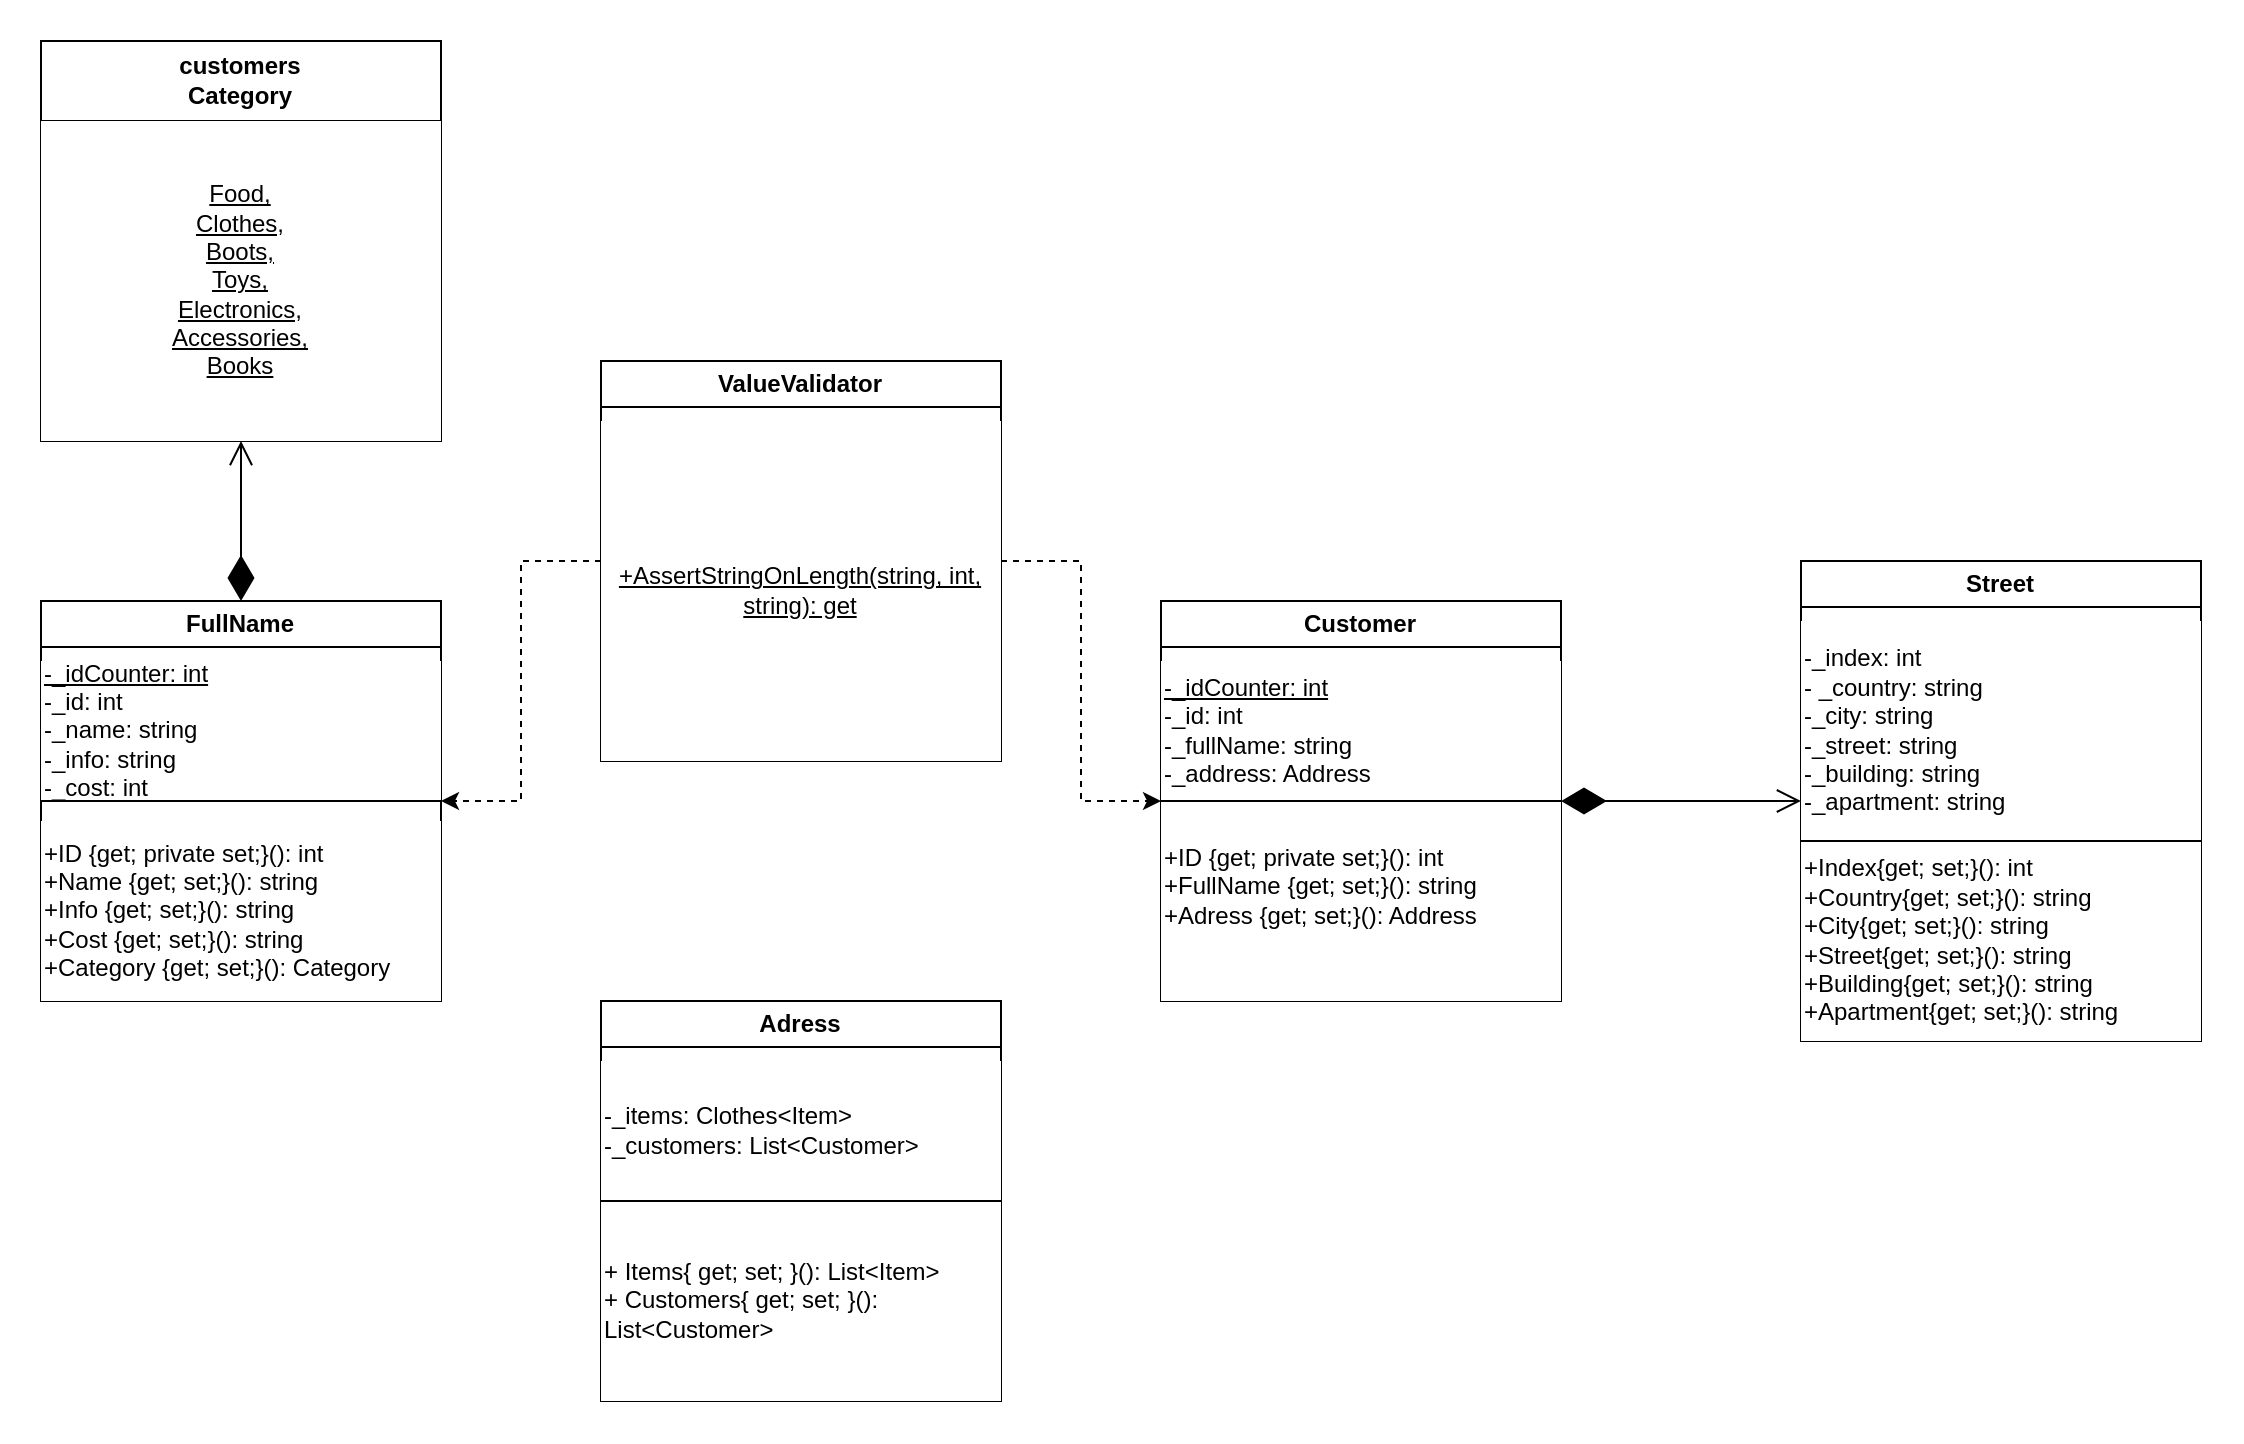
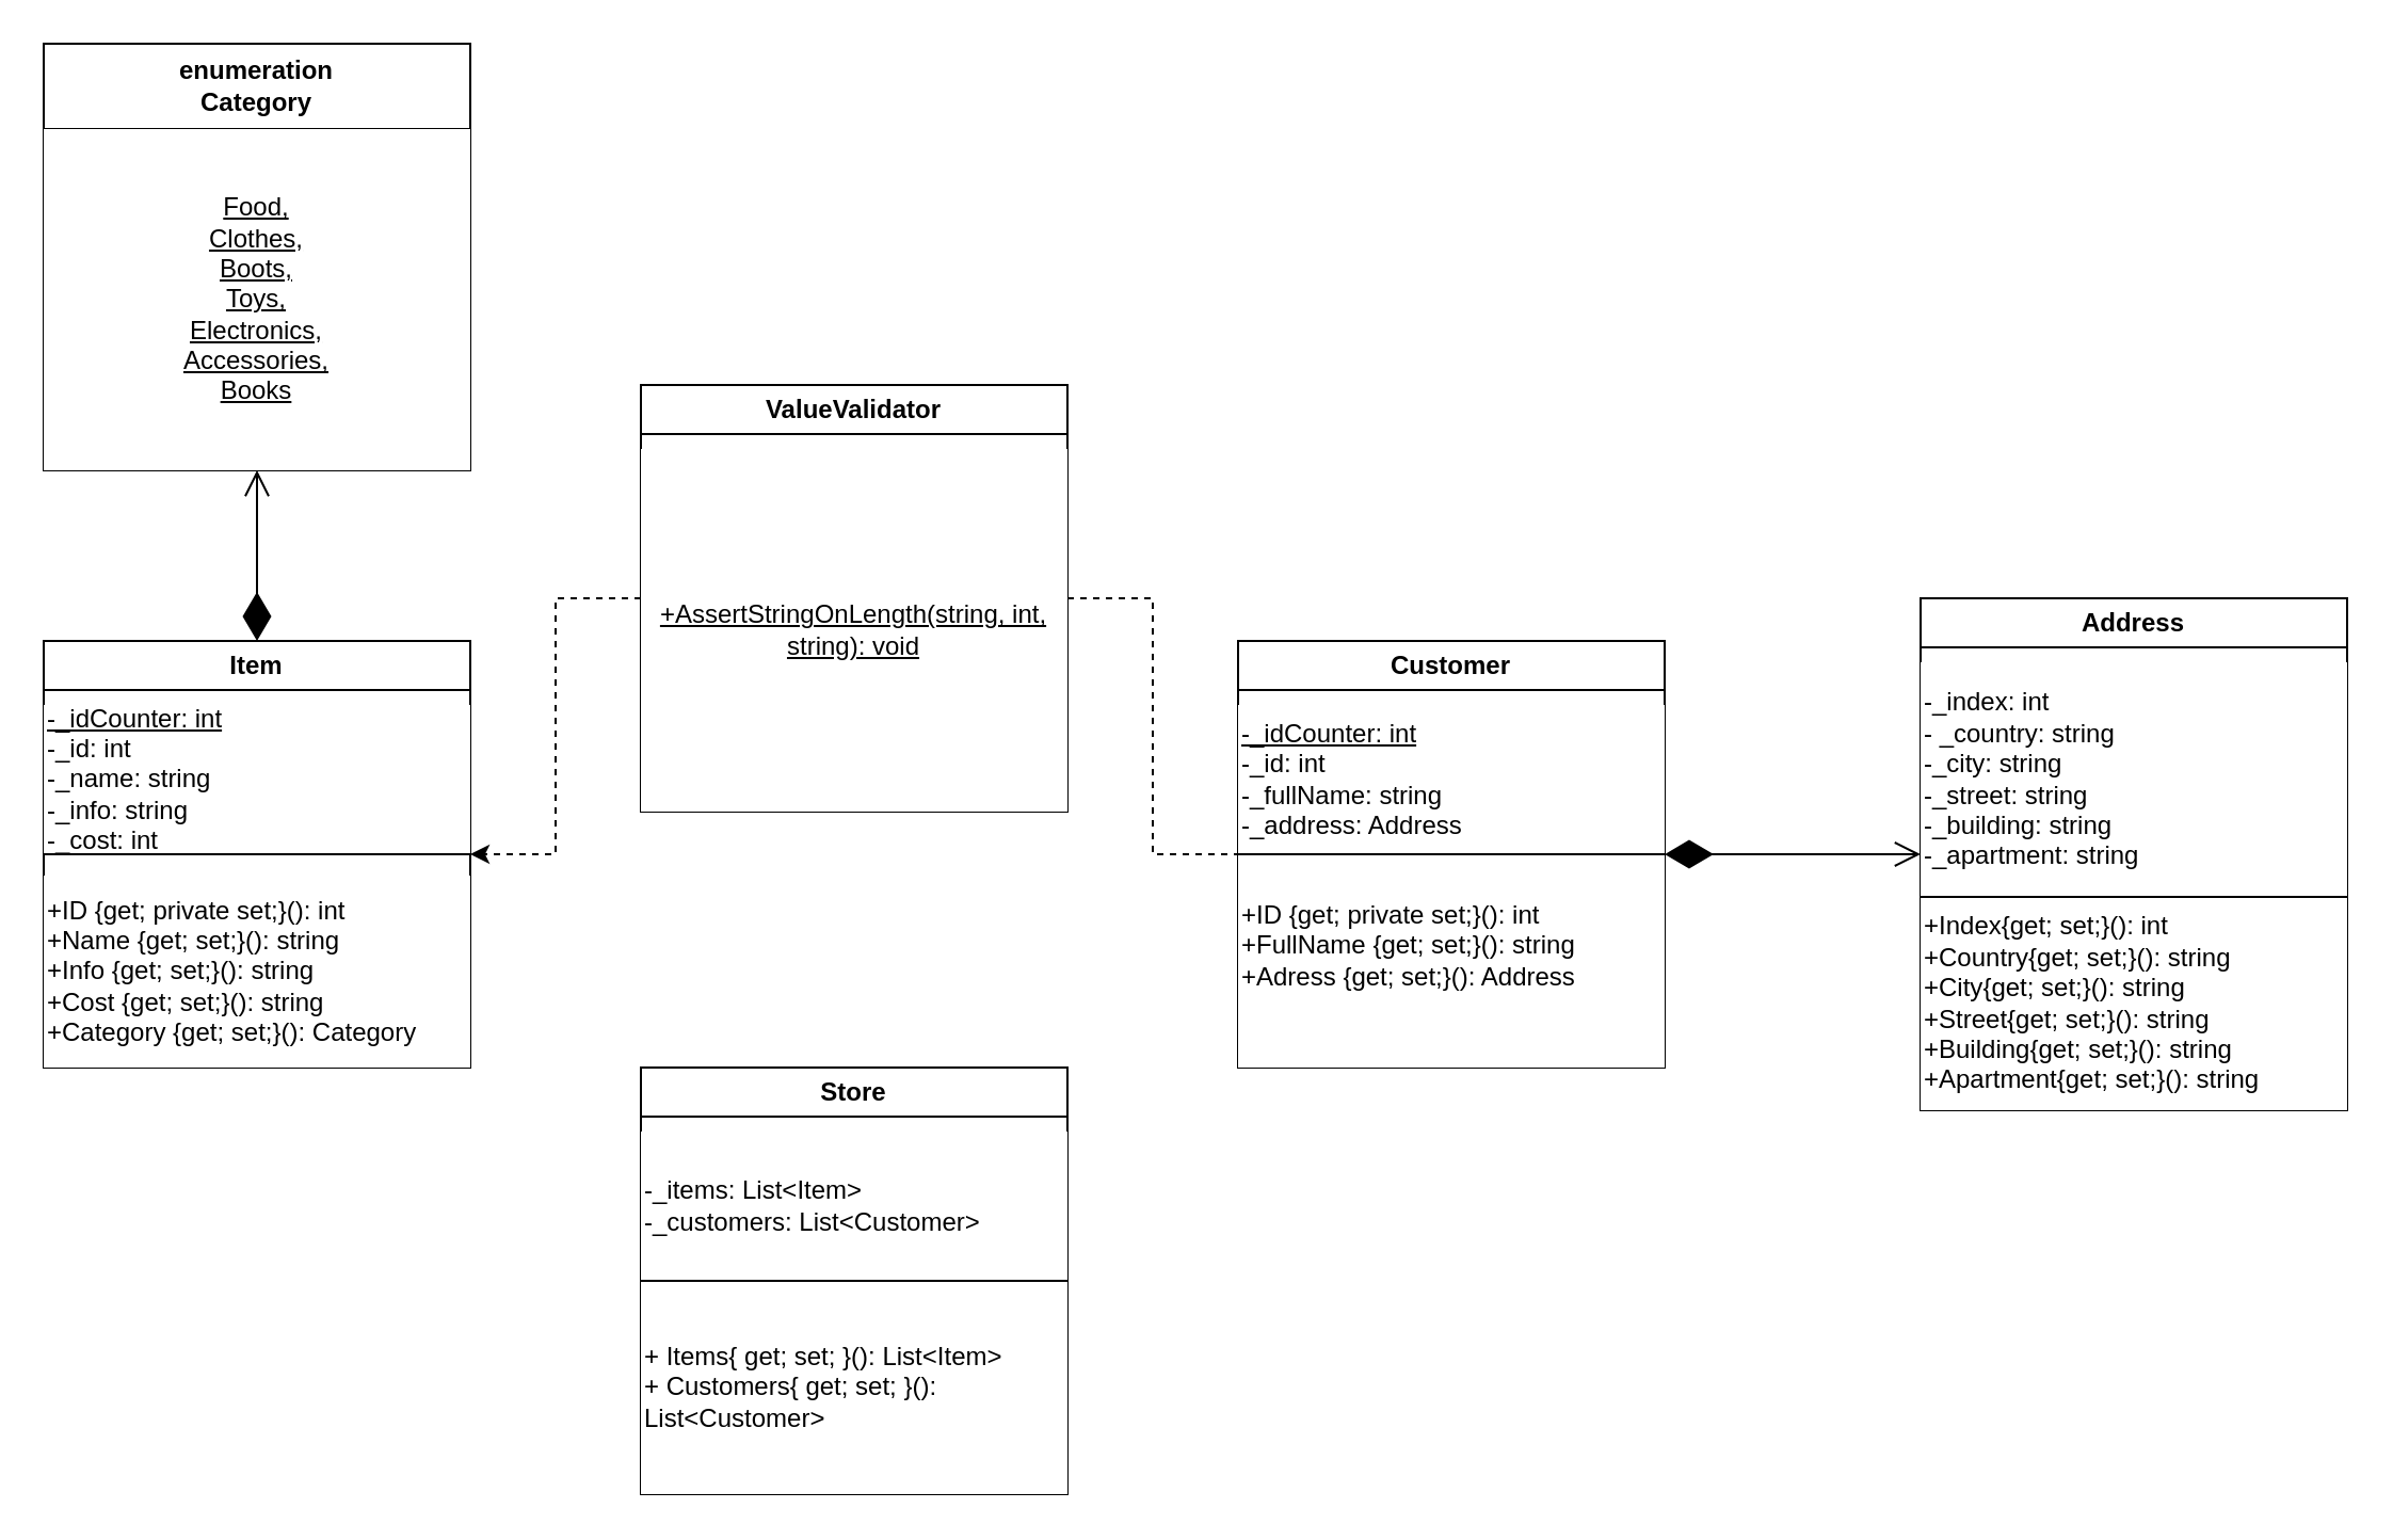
- <mxCell id="23" value="customers&lt;div&gt;Category&lt;/div&gt;" style="swimlane;whiteSpace=wrap;html=1;startSize=40;" vertex="1" parent="1"><mxGeometry x="20" y="20" width="200" height="200" as="geometry" /></mxCell>
+ <mxCell id="23" value="enumeration&lt;div&gt;Category&lt;/div&gt;" style="swimlane;whiteSpace=wrap;html=1;startSize=40;" vertex="1" parent="1"><mxGeometry x="20" y="20" width="200" height="200" as="geometry" /></mxCell>
- <mxCell id="19" value="Street" style="swimlane;whiteSpace=wrap;html=1;" vertex="1" parent="1"><mxGeometry x="900" y="280" width="200" height="240" as="geometry" /></mxCell>
+ <mxCell id="19" value="Address" style="swimlane;whiteSpace=wrap;html=1;" vertex="1" parent="1"><mxGeometry x="900" y="280" width="200" height="240" as="geometry" /></mxCell>
- <mxCell id="5" value="+AssertStringOnLength(string, int, string): get" style="text;html=1;align=center;verticalAlign=middle;whiteSpace=wrap;rounded=0;fontStyle=4;fillColor=default;" parent="4" vertex="1"><mxGeometry y="30" width="200" height="170" as="geometry" /></mxCell>
+ <mxCell id="5" value="+AssertStringOnLength(string, int, string): void" style="text;html=1;align=center;verticalAlign=middle;whiteSpace=wrap;rounded=0;fontStyle=4;fillColor=default;" parent="4" vertex="1"><mxGeometry y="30" width="200" height="170" as="geometry" /></mxCell>
- <mxCell id="6" value="FullName" style="swimlane;whiteSpace=wrap;html=1;" parent="1" vertex="1"><mxGeometry x="20" y="300" width="200" height="200" as="geometry" /></mxCell>
+ <mxCell id="6" value="Item" style="swimlane;whiteSpace=wrap;html=1;" parent="1" vertex="1"><mxGeometry x="20" y="300" width="200" height="200" as="geometry" /></mxCell>
- <mxCell id="2" style="edgeStyle=orthogonalEdgeStyle;rounded=0;orthogonalLoop=1;jettySize=auto;html=1;entryX=0;entryY=0.5;entryDx=0;entryDy=0;dashed=1;" parent="1" source="4" target="10" edge="1"><mxGeometry relative="1" as="geometry" /></mxCell>
+ <mxCell id="2" style="edgeStyle=orthogonalEdgeStyle;rounded=0;orthogonalLoop=1;jettySize=auto;html=1;entryX=0;entryY=0.5;entryDx=0;entryDy=0;dashed=1;endArrow=none;" parent="1" source="4" target="10" edge="1"><mxGeometry relative="1" as="geometry" /></mxCell>
- <mxCell id="14" value="Adress" style="swimlane;whiteSpace=wrap;html=1;" vertex="1" parent="1"><mxGeometry x="300" y="500" width="200" height="200" as="geometry" /></mxCell>
+ <mxCell id="14" value="Store" style="swimlane;whiteSpace=wrap;html=1;" vertex="1" parent="1"><mxGeometry x="300" y="500" width="200" height="200" as="geometry" /></mxCell>
- <mxCell id="15" value="-_items: Clothes&amp;lt;Item&amp;gt;&lt;div&gt;-_customers: List&amp;lt;Customer&amp;gt;&lt;/div&gt;" style="text;html=1;align=left;verticalAlign=middle;whiteSpace=wrap;rounded=0;fillColor=default;" vertex="1" parent="14"><mxGeometry y="30" width="200" height="70" as="geometry" /></mxCell>
+ <mxCell id="15" value="-_items: List&amp;lt;Item&amp;gt;&lt;div&gt;-_customers: List&amp;lt;Customer&amp;gt;&lt;/div&gt;" style="text;html=1;align=left;verticalAlign=middle;whiteSpace=wrap;rounded=0;fillColor=default;" vertex="1" parent="14"><mxGeometry y="30" width="200" height="70" as="geometry" /></mxCell>
